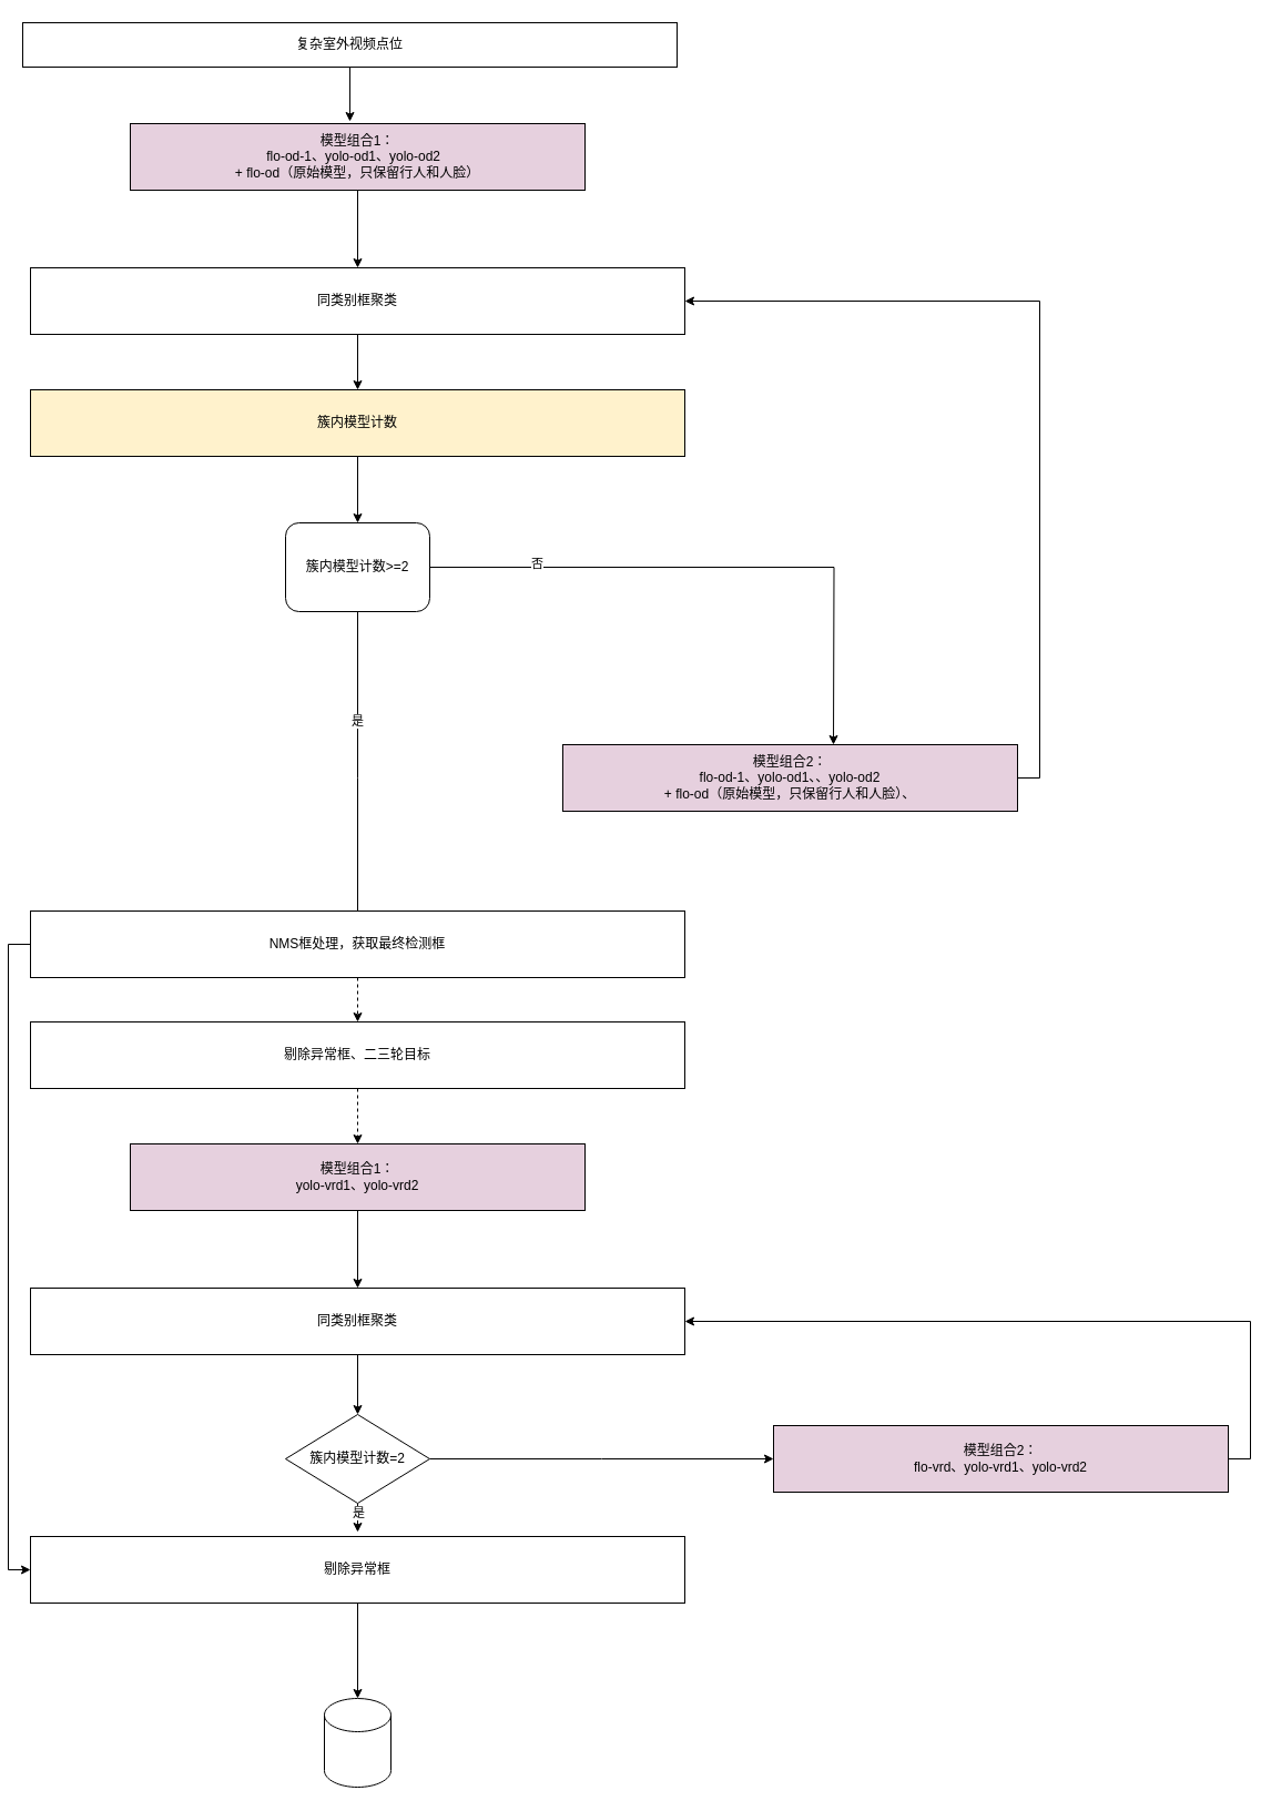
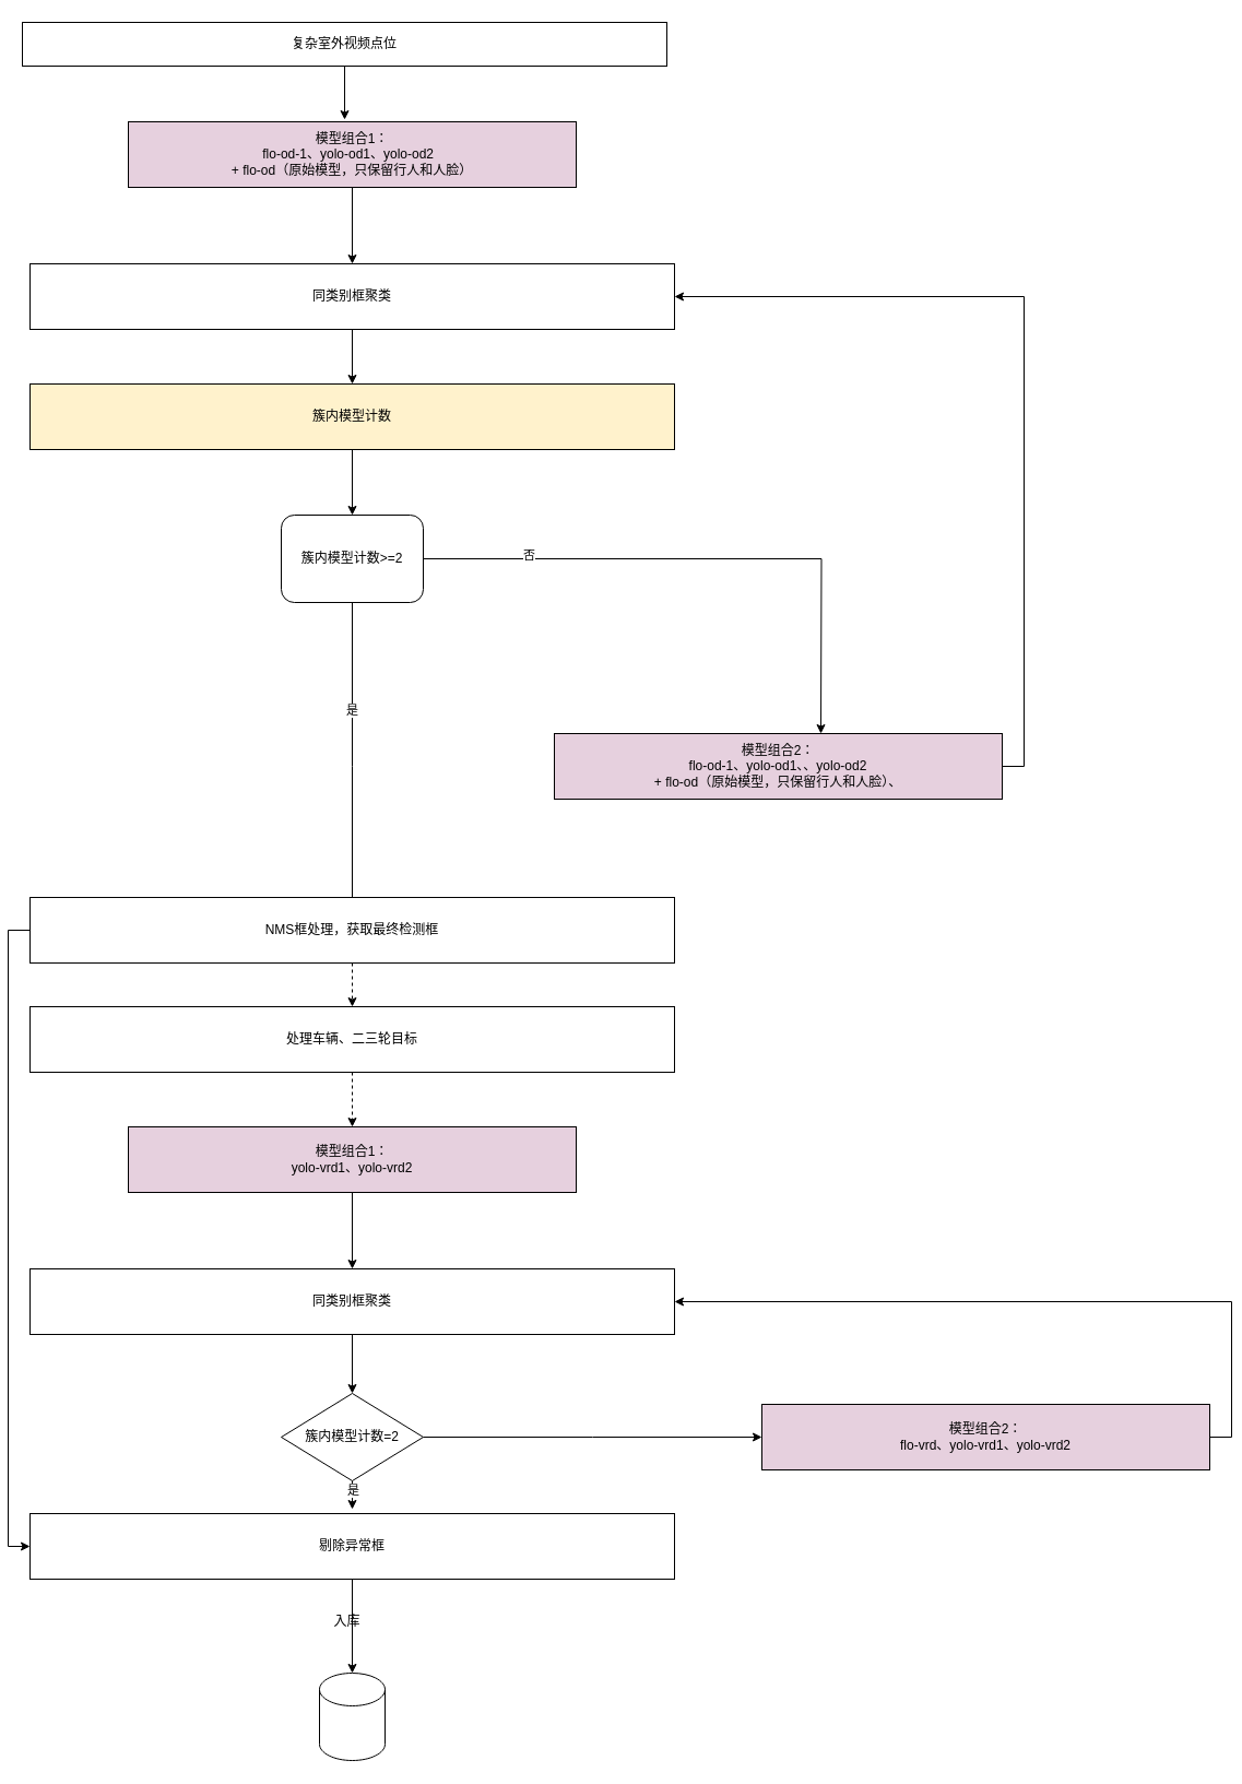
- <mxCell id="20" value="剔除异常框、二三轮目标" style="rounded=0;whiteSpace=wrap;html=1;" vertex="1" parent="1"><mxGeometry x="27" y="921" width="590" height="60" as="geometry" /></mxCell>
+ <mxCell id="20" value="处理车辆、二三轮目标" style="rounded=0;whiteSpace=wrap;html=1;" vertex="1" parent="1"><mxGeometry x="27" y="921" width="590" height="60" as="geometry" /></mxCell>
+ <mxCell id="33" value="入库" style="text;html=1;align=center;verticalAlign=middle;resizable=0;points=[];autosize=1;strokeColor=none;fillColor=none;" vertex="1" parent="1"><mxGeometry x="292" y="1469" width="50" height="30" as="geometry" /></mxCell>
